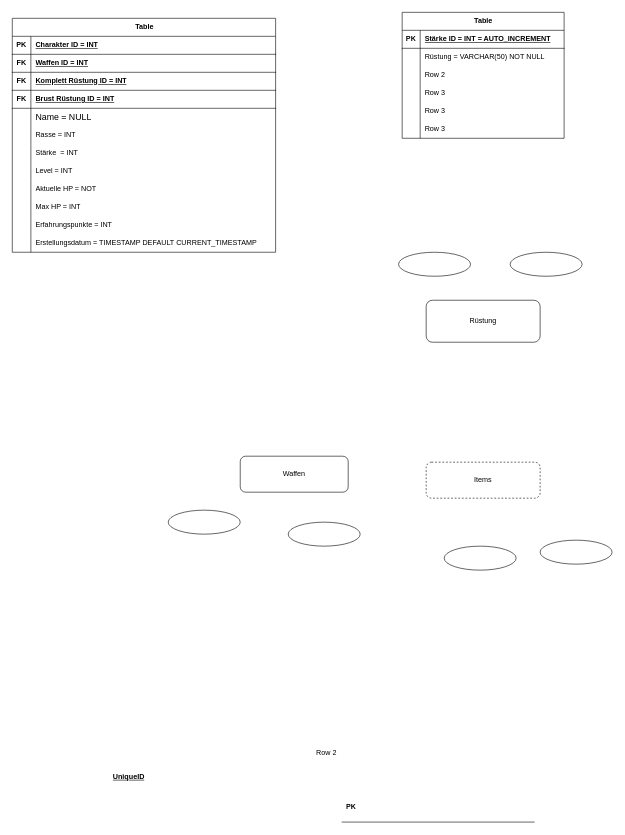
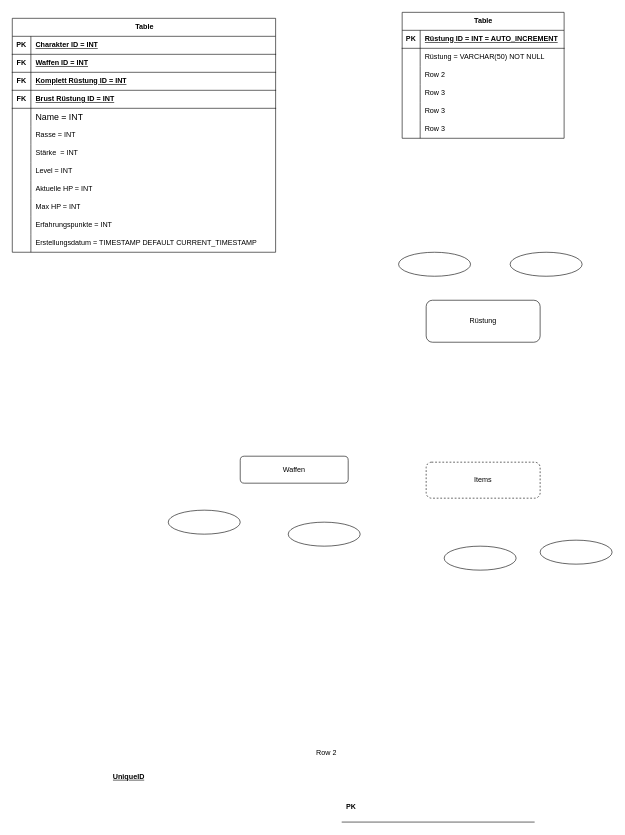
- <mxCell id="56" value="Stärke ID = INT = AUTO_INCREMENT" style="shape=partialRectangle;connectable=0;fillColor=none;top=0;left=0;bottom=0;right=0;align=left;spacingLeft=6;fontStyle=5;overflow=hidden;whiteSpace=wrap;html=1;strokeColor=default;verticalAlign=middle;fontFamily=Helvetica;fontSize=12;fontColor=default;" vertex="1" parent="54"><mxGeometry x="30" width="240" height="30" as="geometry"><mxRectangle width="240" height="30" as="alternateBounds" /></mxGeometry></mxCell>
+ <mxCell id="56" value="Rüstung ID = INT = AUTO_INCREMENT" style="shape=partialRectangle;connectable=0;fillColor=none;top=0;left=0;bottom=0;right=0;align=left;spacingLeft=6;fontStyle=5;overflow=hidden;whiteSpace=wrap;html=1;strokeColor=default;verticalAlign=middle;fontFamily=Helvetica;fontSize=12;fontColor=default;" vertex="1" parent="54"><mxGeometry x="30" width="240" height="30" as="geometry"><mxRectangle width="240" height="30" as="alternateBounds" /></mxGeometry></mxCell>
- <mxCell id="30" value="&lt;span style=&quot;font-size: 14.667px; text-align: center;&quot;&gt;Name = NULL&lt;/span&gt;" style="shape=partialRectangle;connectable=0;fillColor=none;top=0;left=0;bottom=0;right=0;align=left;spacingLeft=6;overflow=hidden;whiteSpace=wrap;html=1;" vertex="1" parent="28"><mxGeometry x="31" width="408" height="30" as="geometry"><mxRectangle width="408" height="30" as="alternateBounds" /></mxGeometry></mxCell>
+ <mxCell id="30" value="&lt;span style=&quot;font-size: 14.667px; text-align: center;&quot;&gt;Name = INT&lt;/span&gt;" style="shape=partialRectangle;connectable=0;fillColor=none;top=0;left=0;bottom=0;right=0;align=left;spacingLeft=6;overflow=hidden;whiteSpace=wrap;html=1;" vertex="1" parent="28"><mxGeometry x="31" width="408" height="30" as="geometry"><mxRectangle width="408" height="30" as="alternateBounds" /></mxGeometry></mxCell>
- <mxCell id="42" value="Aktuelle HP = NOT" style="shape=partialRectangle;connectable=0;fillColor=none;top=0;left=0;bottom=0;right=0;align=left;spacingLeft=6;overflow=hidden;whiteSpace=wrap;html=1;" vertex="1" parent="40"><mxGeometry x="31" width="408" height="30" as="geometry"><mxRectangle width="408" height="30" as="alternateBounds" /></mxGeometry></mxCell>
+ <mxCell id="42" value="Aktuelle HP = INT" style="shape=partialRectangle;connectable=0;fillColor=none;top=0;left=0;bottom=0;right=0;align=left;spacingLeft=6;overflow=hidden;whiteSpace=wrap;html=1;" vertex="1" parent="40"><mxGeometry x="31" width="408" height="30" as="geometry"><mxRectangle width="408" height="30" as="alternateBounds" /></mxGeometry></mxCell>
- <mxCell id="2" value="Waffen" style="rounded=1;whiteSpace=wrap;html=1;" vertex="1" parent="1"><mxGeometry x="400" y="760" width="180" height="60" as="geometry" /></mxCell>
+ <mxCell id="2" value="Waffen" style="rounded=1;whiteSpace=wrap;html=1;" vertex="1" parent="1"><mxGeometry x="400" y="760" width="180" height="45" as="geometry" /></mxCell>
